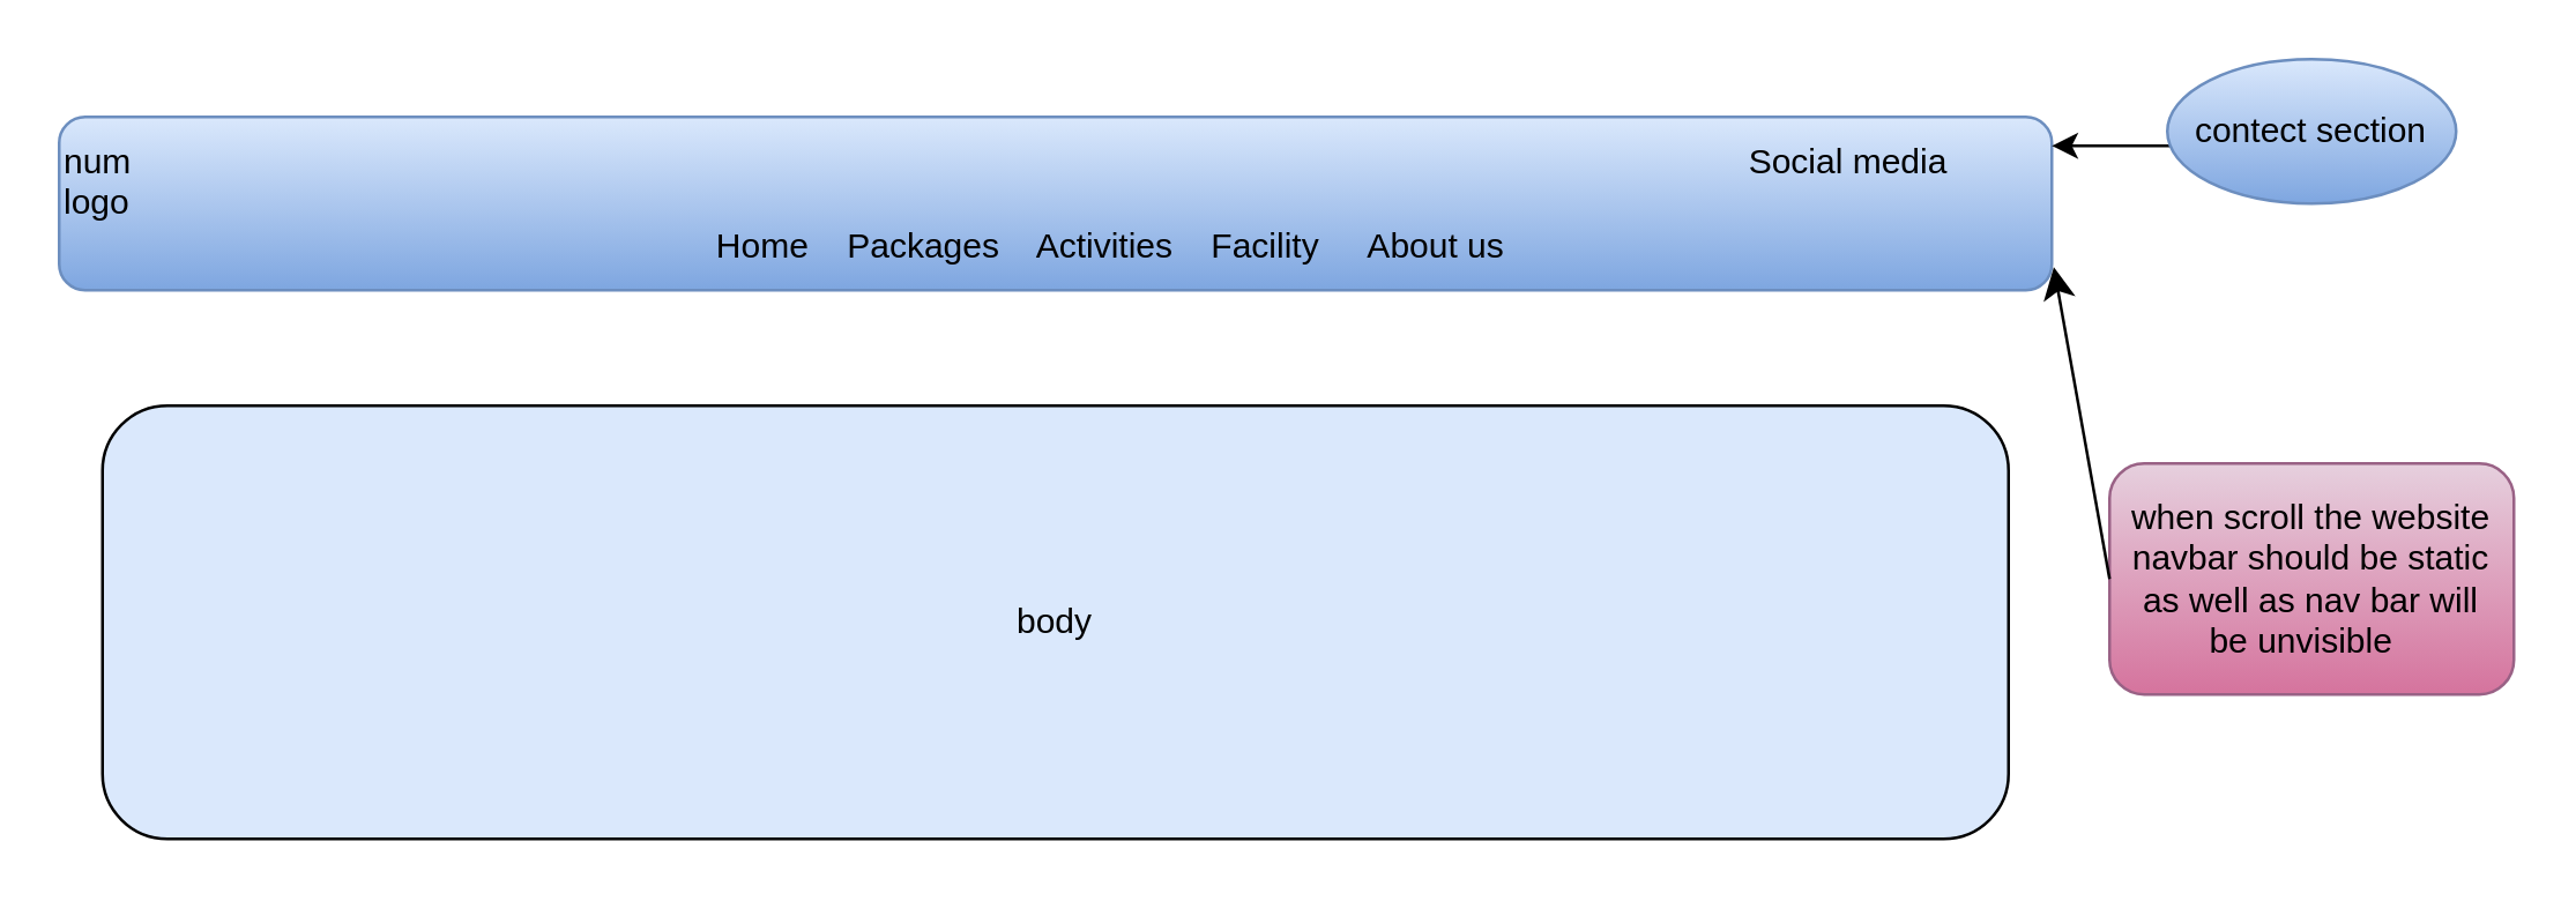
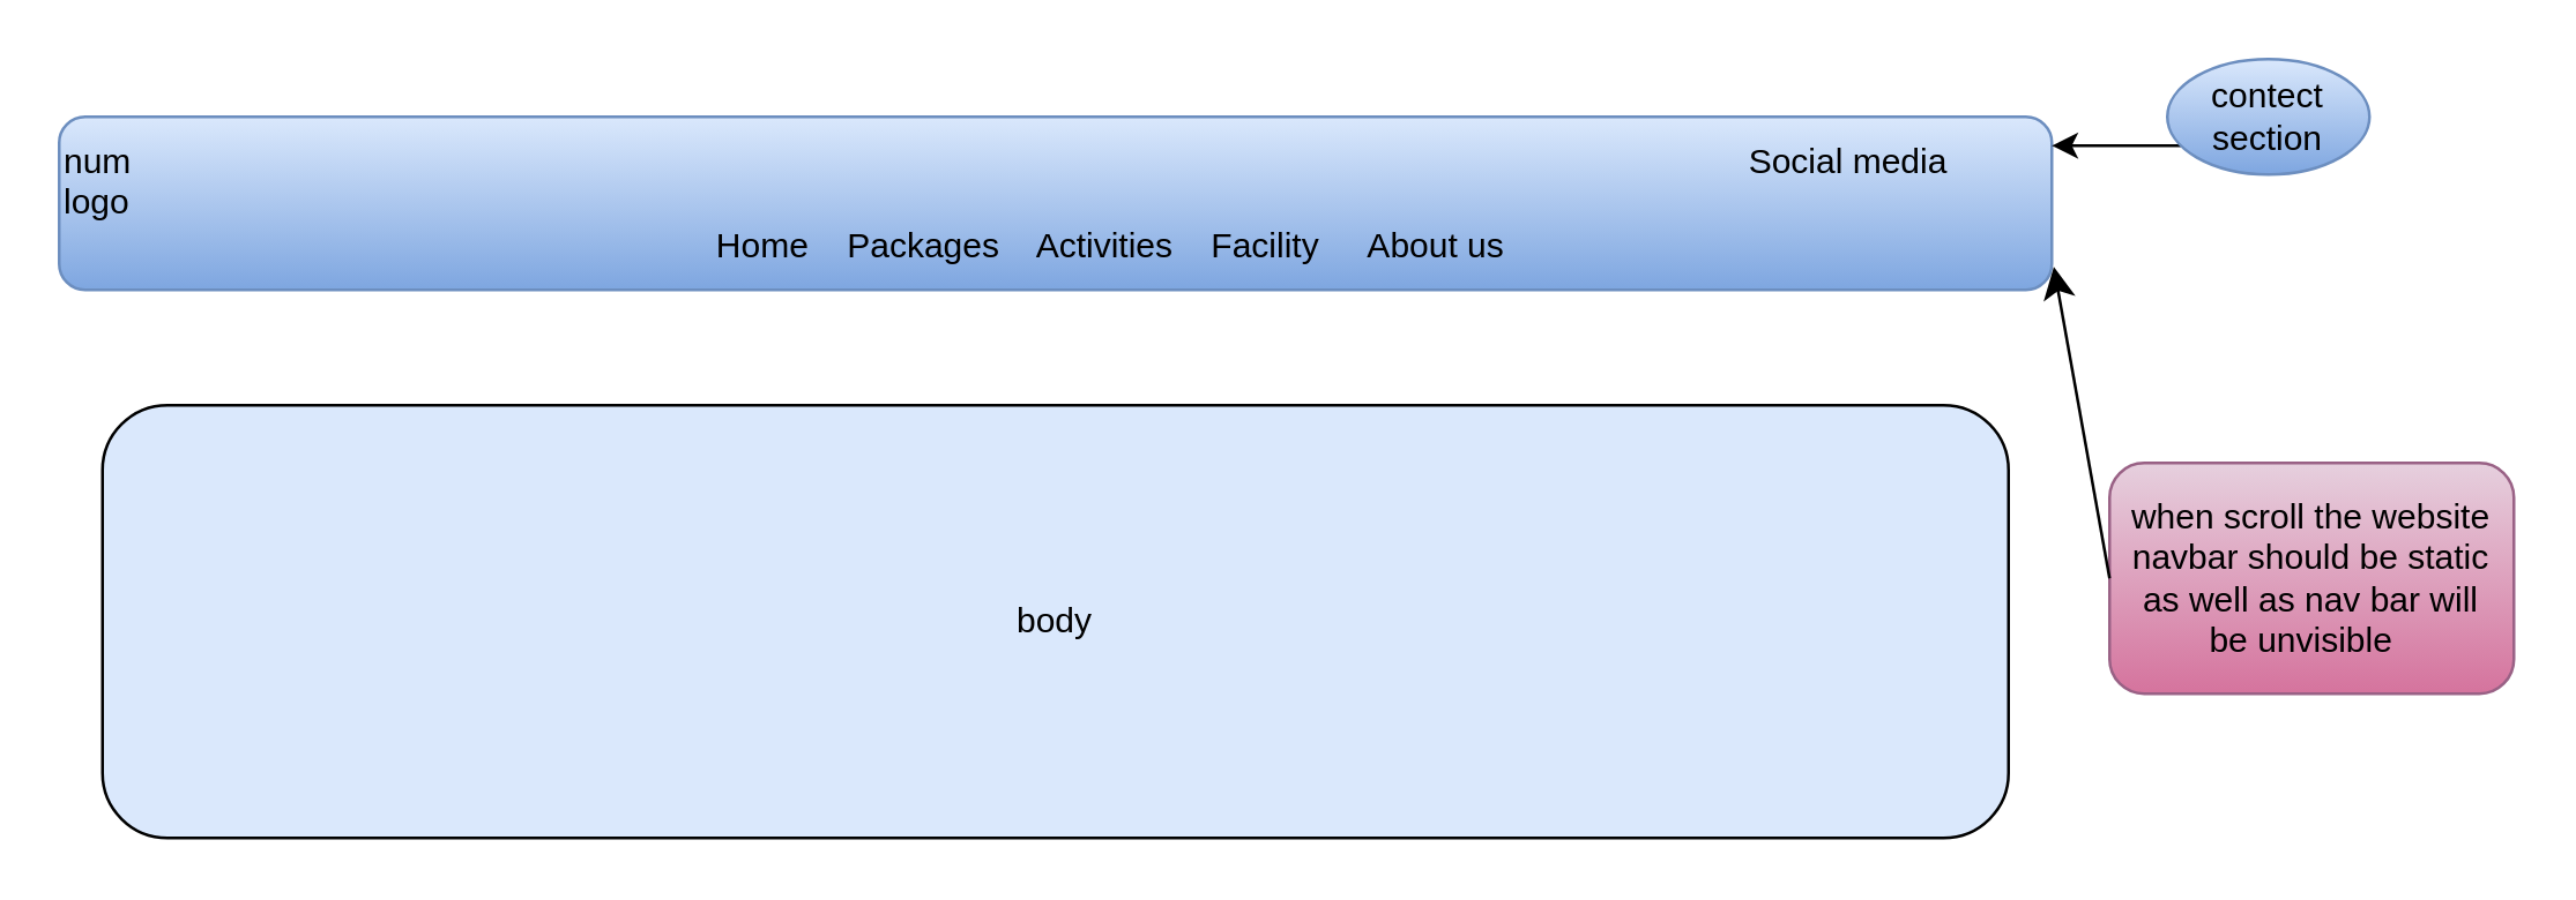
- <mxCell id="7" value="contect section" style="ellipse;whiteSpace=wrap;html=1;fillColor=#dae8fc;gradientColor=#7ea6e0;strokeColor=#6c8ebf;" vertex="1" parent="1"><mxGeometry x="750" y="20" width="100" height="50" as="geometry" /></mxCell>
+ <mxCell id="7" value="contect section" style="ellipse;whiteSpace=wrap;html=1;fillColor=#dae8fc;gradientColor=#7ea6e0;strokeColor=#6c8ebf;" vertex="1" parent="1"><mxGeometry x="750" width="70" height="40" as="geometry" y="20" /></mxCell>
